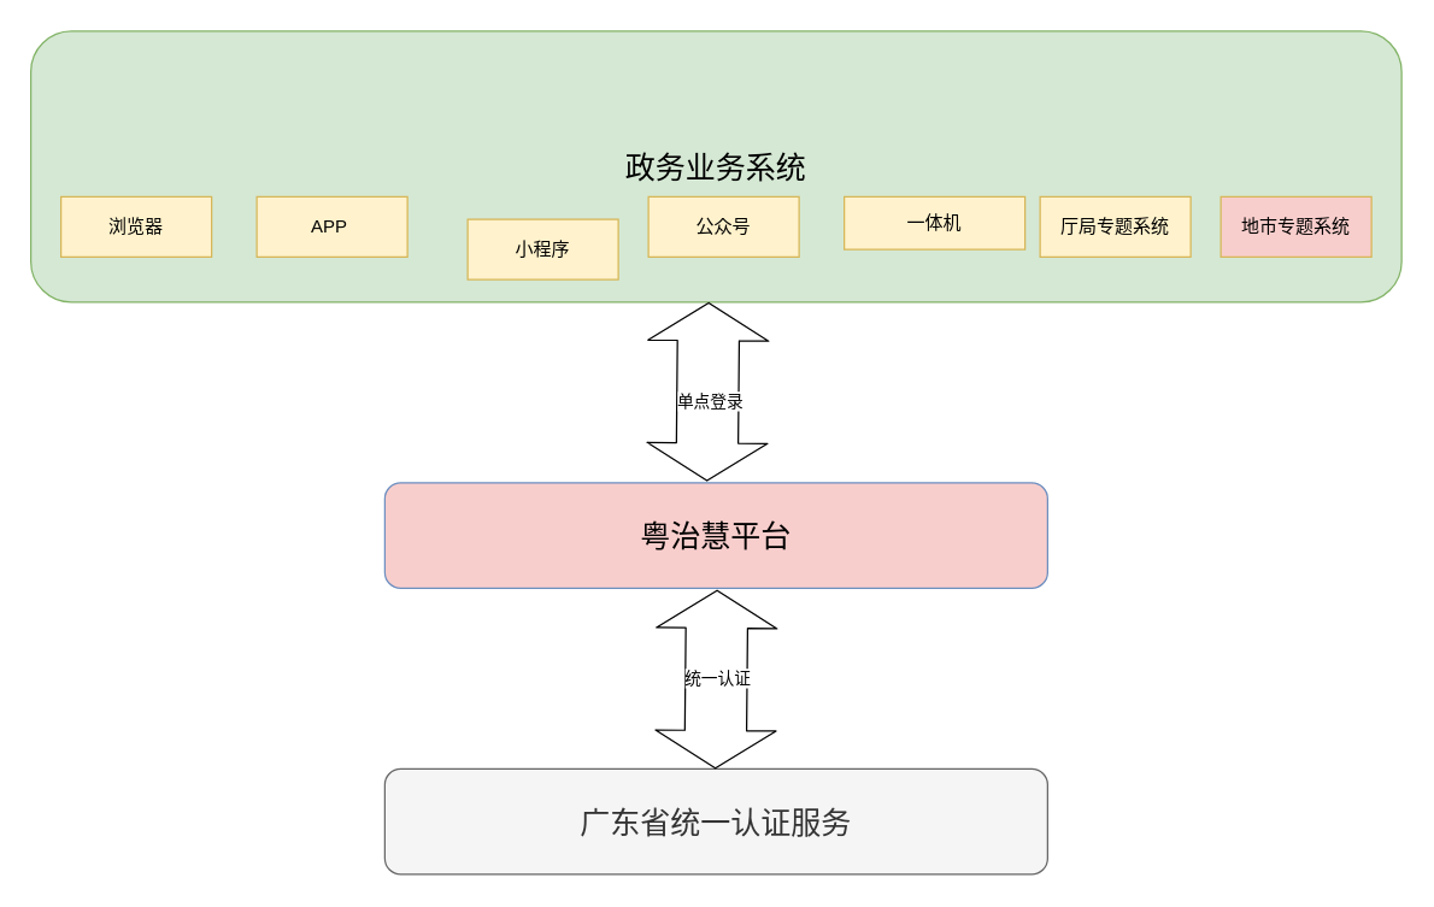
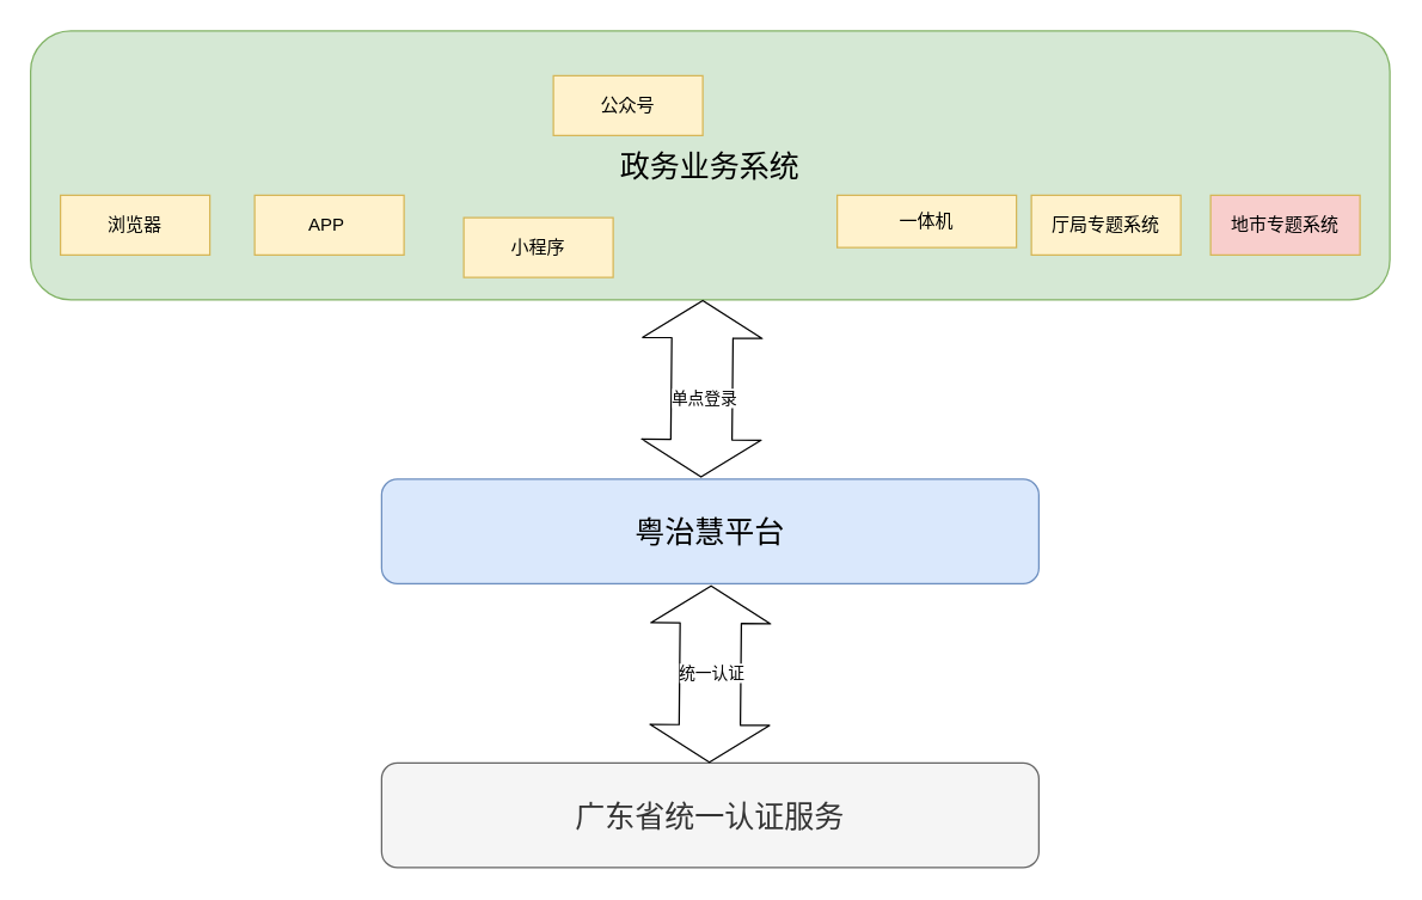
- <mxCell id="6" value="公众号" style="rounded=0;whiteSpace=wrap;html=1;fillColor=#fff2cc;strokeColor=#d6b656;" vertex="1" parent="1"><mxGeometry x="430" y="130" width="100" height="40" as="geometry" /></mxCell>
+ <mxCell id="6" value="公众号" style="rounded=0;whiteSpace=wrap;html=1;fillColor=#fff2cc;strokeColor=#d6b656;" vertex="1" parent="1"><mxGeometry x="370" y="50" width="100" height="40" as="geometry" /></mxCell>
- <mxCell id="8" value="&lt;font style=&quot;font-size: 20px&quot;&gt;粤治慧平台&lt;/font&gt;" style="rounded=1;whiteSpace=wrap;html=1;fillColor=#f8cecc;strokeColor=#6c8ebf;" vertex="1" parent="1"><mxGeometry x="255" y="320" width="440" height="70" as="geometry" /></mxCell>
+ <mxCell id="8" value="&lt;font style=&quot;font-size: 20px&quot;&gt;粤治慧平台&lt;/font&gt;" style="rounded=1;whiteSpace=wrap;html=1;fillColor=#dae8fc;strokeColor=#6c8ebf;" vertex="1" parent="1"><mxGeometry x="255" y="320" width="440" height="70" as="geometry" /></mxCell>
